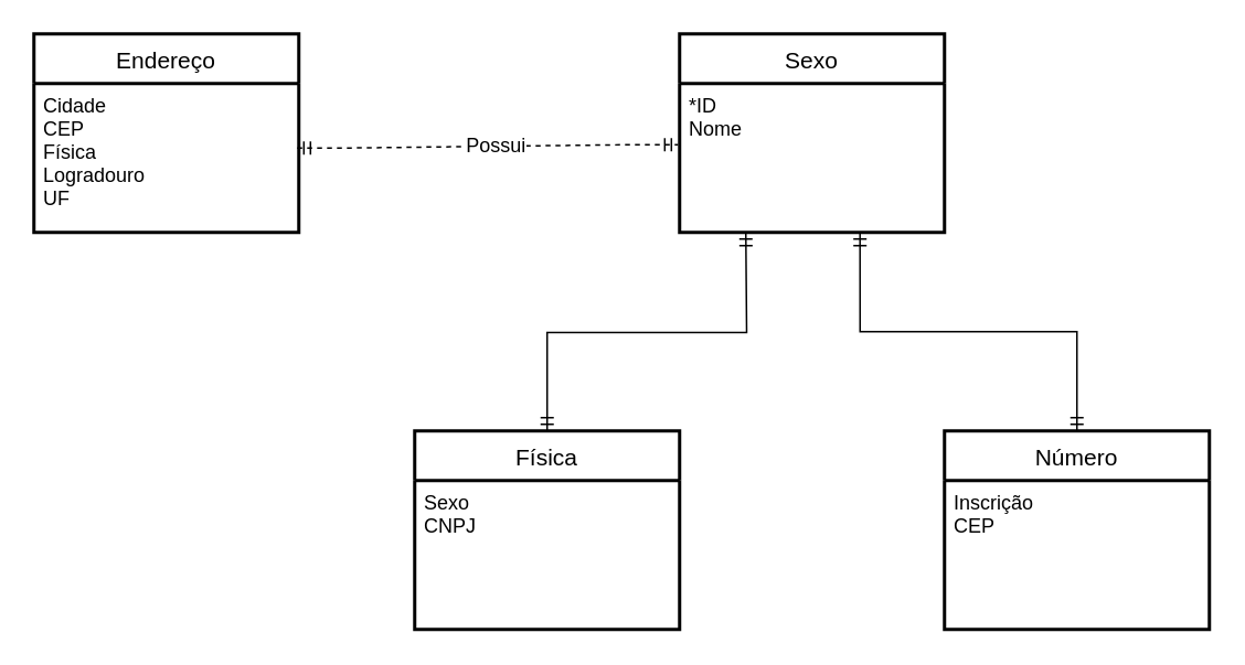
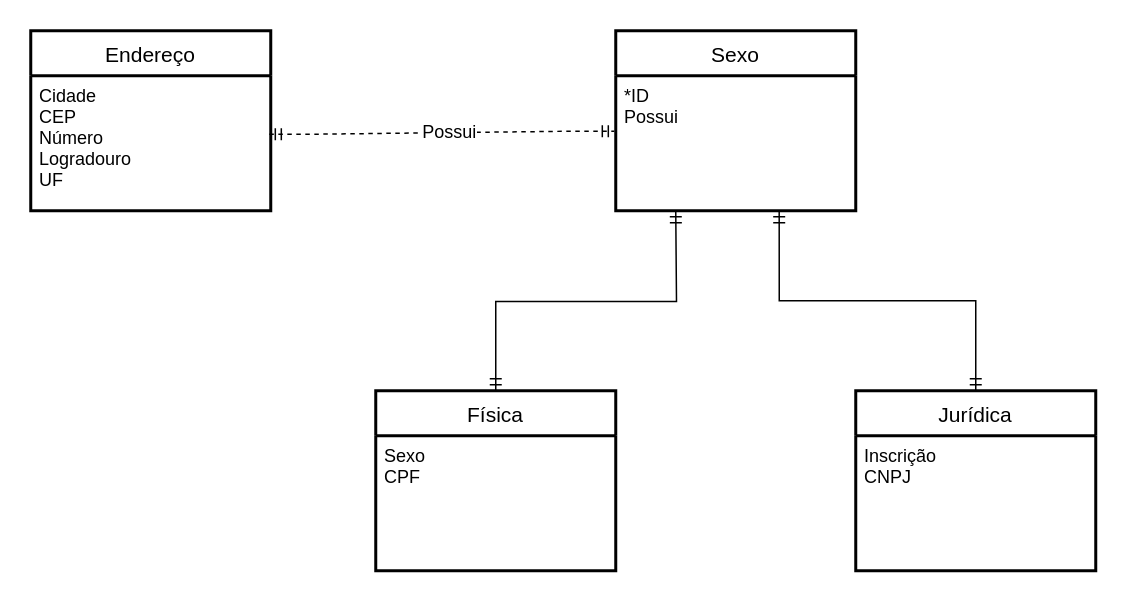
- <mxCell id="3" value="Cidade&#10;CEP&#10;Física&#10;Logradouro &#10;UF" style="align=left;strokeColor=none;fillColor=none;spacingLeft=4;fontSize=12;verticalAlign=top;resizable=0;rotatable=0;part=1;" vertex="1" parent="2"><mxGeometry y="30" width="160" height="90" as="geometry" /></mxCell>
+ <mxCell id="3" value="Cidade&#10;CEP&#10;Número&#10;Logradouro &#10;UF" style="align=left;strokeColor=none;fillColor=none;spacingLeft=4;fontSize=12;verticalAlign=top;resizable=0;rotatable=0;part=1;" vertex="1" parent="2"><mxGeometry y="30" width="160" height="90" as="geometry" /></mxCell>
- <mxCell id="5" value="*ID&#10;Nome" style="align=left;strokeColor=none;fillColor=none;spacingLeft=4;fontSize=12;verticalAlign=top;resizable=0;rotatable=0;part=1;rounded=0;" vertex="1" parent="4"><mxGeometry y="30" width="160" height="90" as="geometry" /></mxCell>
+ <mxCell id="5" value="*ID&#10;Possui" style="align=left;strokeColor=none;fillColor=none;spacingLeft=4;fontSize=12;verticalAlign=top;resizable=0;rotatable=0;part=1;rounded=0;" vertex="1" parent="4"><mxGeometry y="30" width="160" height="90" as="geometry" /></mxCell>
- <mxCell id="9" value="Número" style="swimlane;childLayout=stackLayout;horizontal=1;startSize=30;horizontalStack=0;rounded=0;fontSize=14;fontStyle=0;strokeWidth=2;resizeParent=0;resizeLast=1;shadow=0;dashed=0;align=center;" vertex="1" parent="1"><mxGeometry x="570" y="260" width="160" height="120" as="geometry" /></mxCell>
+ <mxCell id="9" value="Jurídica" style="swimlane;childLayout=stackLayout;horizontal=1;startSize=30;horizontalStack=0;rounded=0;fontSize=14;fontStyle=0;strokeWidth=2;resizeParent=0;resizeLast=1;shadow=0;dashed=0;align=center;" vertex="1" parent="1"><mxGeometry x="570" y="260" width="160" height="120" as="geometry" /></mxCell>
- <mxCell id="8" value="Sexo&#10;CNPJ" style="align=left;strokeColor=none;fillColor=none;spacingLeft=4;fontSize=12;verticalAlign=top;resizable=0;rotatable=0;part=1;rounded=0;" vertex="1" parent="7"><mxGeometry y="30" width="160" height="90" as="geometry" /></mxCell>
+ <mxCell id="8" value="Sexo&#10;CPF" style="align=left;strokeColor=none;fillColor=none;spacingLeft=4;fontSize=12;verticalAlign=top;resizable=0;rotatable=0;part=1;rounded=0;" vertex="1" parent="7"><mxGeometry y="30" width="160" height="90" as="geometry" /></mxCell>
- <mxCell id="10" value="Inscrição&#10;CEP" style="align=left;strokeColor=none;fillColor=none;spacingLeft=4;fontSize=12;verticalAlign=top;resizable=0;rotatable=0;part=1;rounded=0;" vertex="1" parent="9"><mxGeometry y="30" width="160" height="90" as="geometry" /></mxCell>
+ <mxCell id="10" value="Inscrição&#10;CNPJ" style="align=left;strokeColor=none;fillColor=none;spacingLeft=4;fontSize=12;verticalAlign=top;resizable=0;rotatable=0;part=1;rounded=0;" vertex="1" parent="9"><mxGeometry y="30" width="160" height="90" as="geometry" /></mxCell>
